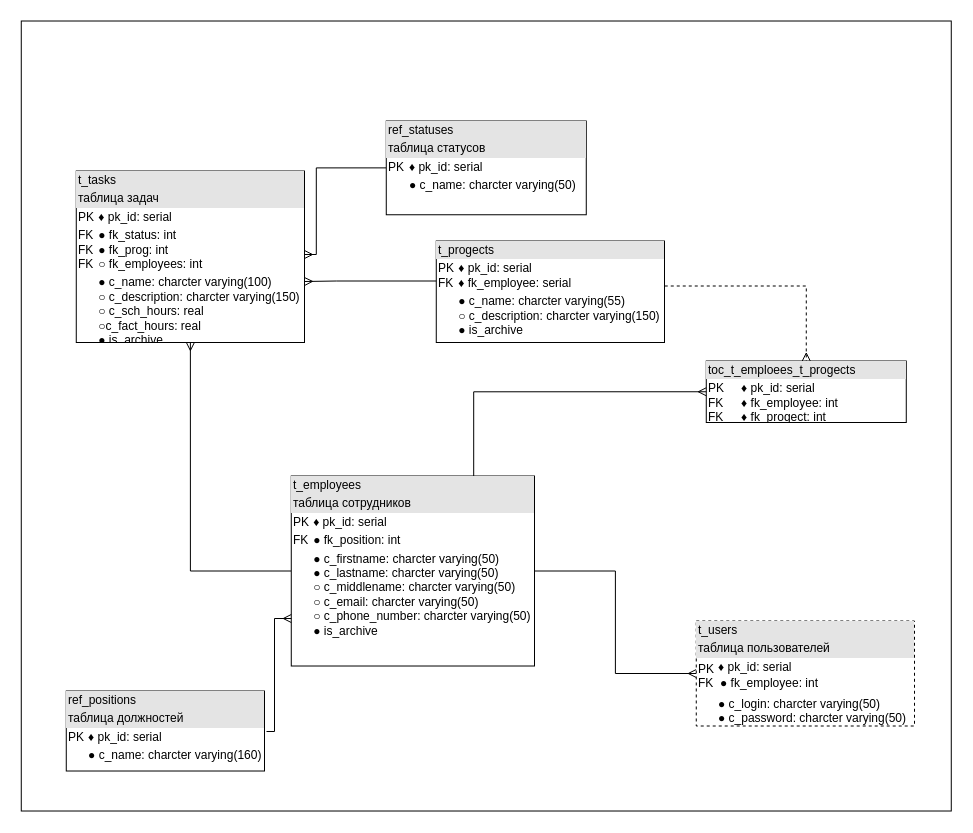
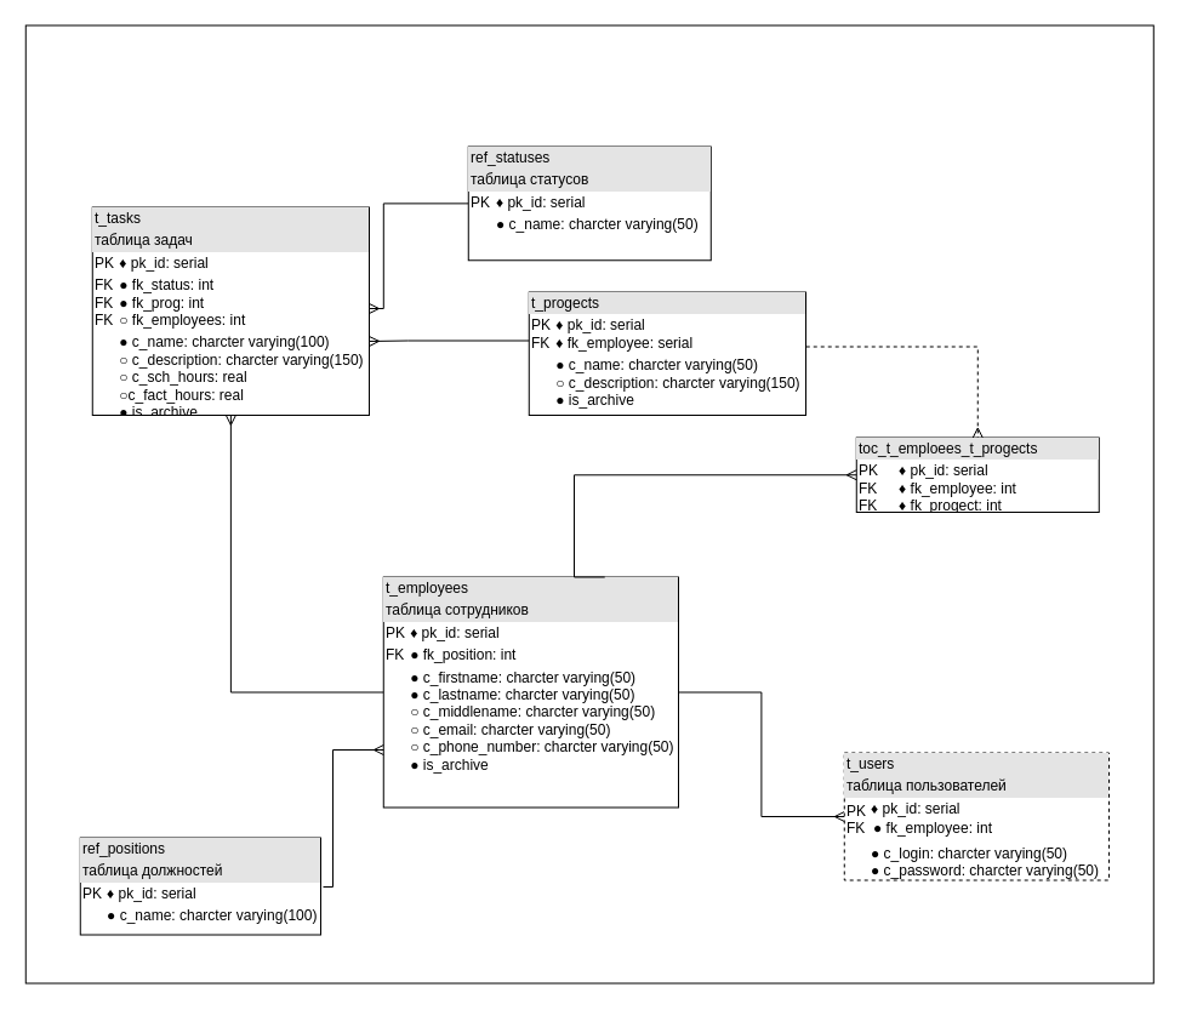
- <mxCell id="12" value="&lt;div style=&quot;box-sizing: border-box ; width: 100% ; background: #e4e4e4 ; padding: 2px&quot;&gt;t_progects&lt;/div&gt;&lt;table style=&quot;width: 100% ; font-size: 1em&quot; cellpadding=&quot;2&quot; cellspacing=&quot;0&quot;&gt;&lt;tbody&gt;&lt;tr&gt;&lt;td&gt;PK&lt;br&gt;FK&lt;/td&gt;&lt;td&gt;♦ pk_id: serial&lt;br&gt;♦ fk_employee: serial&lt;br&gt;&lt;/td&gt;&lt;/tr&gt;&lt;tr&gt;&lt;td&gt;&lt;/td&gt;&lt;td&gt;● c_name: charcter varying(55)&lt;br&gt;○ c_description: charcter varying(150)&lt;br&gt;● is_archive&lt;br&gt;&lt;br&gt;&lt;/td&gt;&lt;/tr&gt;&lt;/tbody&gt;&lt;/table&gt;" style="verticalAlign=top;align=left;overflow=fill;html=1;" parent="1" vertex="1"><mxGeometry x="435.77" y="240.51" width="228.23" height="101.49" as="geometry" /></mxCell>
+ <mxCell id="12" value="&lt;div style=&quot;box-sizing: border-box ; width: 100% ; background: #e4e4e4 ; padding: 2px&quot;&gt;t_progects&lt;/div&gt;&lt;table style=&quot;width: 100% ; font-size: 1em&quot; cellpadding=&quot;2&quot; cellspacing=&quot;0&quot;&gt;&lt;tbody&gt;&lt;tr&gt;&lt;td&gt;PK&lt;br&gt;FK&lt;/td&gt;&lt;td&gt;♦ pk_id: serial&lt;br&gt;♦ fk_employee: serial&lt;br&gt;&lt;/td&gt;&lt;/tr&gt;&lt;tr&gt;&lt;td&gt;&lt;/td&gt;&lt;td&gt;● c_name: charcter varying(50)&lt;br&gt;○ c_description: charcter varying(150)&lt;br&gt;● is_archive&lt;br&gt;&lt;br&gt;&lt;/td&gt;&lt;/tr&gt;&lt;/tbody&gt;&lt;/table&gt;" style="verticalAlign=top;align=left;overflow=fill;html=1;" parent="1" vertex="1"><mxGeometry x="435.77" y="240.51" width="228.23" height="101.49" as="geometry" /></mxCell>
- <mxCell id="8" value="&lt;div style=&quot;box-sizing: border-box ; width: 100% ; background: #e4e4e4 ; padding: 2px&quot;&gt;t_employees&lt;/div&gt;&lt;div style=&quot;box-sizing: border-box ; width: 100% ; background: #e4e4e4 ; padding: 2px&quot;&gt;таблица сотрудников&lt;/div&gt;&lt;table style=&quot;width: 100% ; font-size: 1em&quot; cellpadding=&quot;2&quot; cellspacing=&quot;0&quot;&gt;&lt;tbody&gt;&lt;tr&gt;&lt;td&gt;PK&lt;/td&gt;&lt;td&gt;♦ pk_id: serial&lt;/td&gt;&lt;/tr&gt;&lt;tr&gt;&lt;td&gt;FK&lt;br&gt;&lt;/td&gt;&lt;td&gt;● fk_position: int&lt;/td&gt;&lt;/tr&gt;&lt;tr&gt;&lt;td&gt;&lt;/td&gt;&lt;td&gt;● c_firstname: charcter varying(50)&lt;br&gt;● c_lastname: charcter varying(50)&lt;br&gt;○ c_middlename: charcter varying(50)&lt;br&gt;○&amp;nbsp;c_email: charcter varying(50)&lt;br&gt;○&amp;nbsp;c_phone_number: charcter varying(50)&lt;br&gt;● is_archive&lt;br&gt;&lt;br&gt;&lt;br&gt;&lt;/td&gt;&lt;/tr&gt;&lt;/tbody&gt;&lt;/table&gt;" style="verticalAlign=top;align=left;overflow=fill;html=1;" parent="1" vertex="1"><mxGeometry x="290.77" y="475.51" width="243.23" height="190" as="geometry" /></mxCell>
+ <mxCell id="8" value="&lt;div style=&quot;box-sizing: border-box ; width: 100% ; background: #e4e4e4 ; padding: 2px&quot;&gt;t_employees&lt;/div&gt;&lt;div style=&quot;box-sizing: border-box ; width: 100% ; background: #e4e4e4 ; padding: 2px&quot;&gt;таблица сотрудников&lt;/div&gt;&lt;table style=&quot;width: 100% ; font-size: 1em&quot; cellpadding=&quot;2&quot; cellspacing=&quot;0&quot;&gt;&lt;tbody&gt;&lt;tr&gt;&lt;td&gt;PK&lt;/td&gt;&lt;td&gt;♦ pk_id: serial&lt;/td&gt;&lt;/tr&gt;&lt;tr&gt;&lt;td&gt;FK&lt;br&gt;&lt;/td&gt;&lt;td&gt;● fk_position: int&lt;/td&gt;&lt;/tr&gt;&lt;tr&gt;&lt;td&gt;&lt;/td&gt;&lt;td&gt;● c_firstname: charcter varying(50)&lt;br&gt;● c_lastname: charcter varying(50)&lt;br&gt;○ c_middlename: charcter varying(50)&lt;br&gt;○&amp;nbsp;c_email: charcter varying(50)&lt;br&gt;○&amp;nbsp;c_phone_number: charcter varying(50)&lt;br&gt;● is_archive&lt;br&gt;&lt;br&gt;&lt;br&gt;&lt;/td&gt;&lt;/tr&gt;&lt;/tbody&gt;&lt;/table&gt;" style="verticalAlign=top;align=left;overflow=fill;html=1;" parent="1" vertex="1"><mxGeometry x="315.77" y="475.51" width="243.23" height="190" as="geometry" /></mxCell>
- <mxCell id="10" value="&lt;div style=&quot;box-sizing: border-box ; width: 100% ; background: #e4e4e4 ; padding: 2px&quot;&gt;ref_positions&lt;/div&gt;&lt;div style=&quot;box-sizing: border-box ; width: 100% ; background: #e4e4e4 ; padding: 2px&quot;&gt;таблица должностей&lt;/div&gt;&lt;table style=&quot;width: 100% ; font-size: 1em&quot; cellpadding=&quot;2&quot; cellspacing=&quot;0&quot;&gt;&lt;tbody&gt;&lt;tr&gt;&lt;td&gt;PK&lt;/td&gt;&lt;td&gt;♦ pk_id: serial&lt;/td&gt;&lt;/tr&gt;&lt;tr&gt;&lt;td&gt;&lt;/td&gt;&lt;td&gt;● c_name: charcter varying(160)&lt;br&gt;&lt;/td&gt;&lt;/tr&gt;&lt;/tbody&gt;&lt;/table&gt;" style="verticalAlign=top;align=left;overflow=fill;html=1;" parent="1" vertex="1"><mxGeometry x="65.77" y="690.51" width="198.23" height="80" as="geometry" /></mxCell>
+ <mxCell id="10" value="&lt;div style=&quot;box-sizing: border-box ; width: 100% ; background: #e4e4e4 ; padding: 2px&quot;&gt;ref_positions&lt;/div&gt;&lt;div style=&quot;box-sizing: border-box ; width: 100% ; background: #e4e4e4 ; padding: 2px&quot;&gt;таблица должностей&lt;/div&gt;&lt;table style=&quot;width: 100% ; font-size: 1em&quot; cellpadding=&quot;2&quot; cellspacing=&quot;0&quot;&gt;&lt;tbody&gt;&lt;tr&gt;&lt;td&gt;PK&lt;/td&gt;&lt;td&gt;♦ pk_id: serial&lt;/td&gt;&lt;/tr&gt;&lt;tr&gt;&lt;td&gt;&lt;/td&gt;&lt;td&gt;● c_name: charcter varying(100)&lt;br&gt;&lt;/td&gt;&lt;/tr&gt;&lt;/tbody&gt;&lt;/table&gt;" style="verticalAlign=top;align=left;overflow=fill;html=1;" parent="1" vertex="1"><mxGeometry x="65.77" y="690.51" width="198.23" height="80" as="geometry" /></mxCell>
